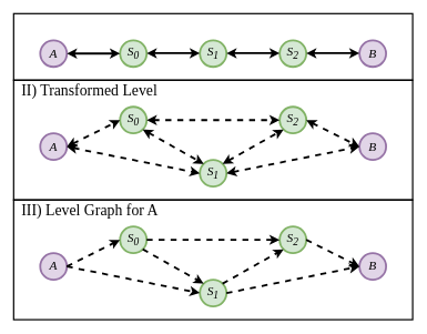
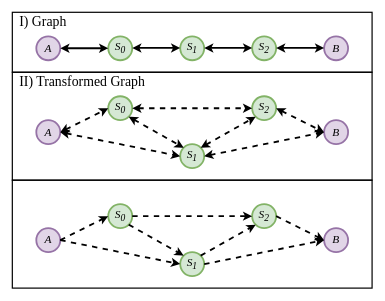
+ <mxCell id="25" value="&lt;font face=&quot;Times New Roman&quot;&gt;I) Graph&lt;/font&gt;" style="text;html=1;align=left;verticalAlign=middle;whiteSpace=wrap;rounded=0;fontSize=23;" vertex="1" parent="1"><mxGeometry x="30" y="20" width="270" height="30" as="geometry" /></mxCell>
- <mxCell id="26" value="&lt;font face=&quot;Times New Roman&quot;&gt;II) Transformed Level&lt;/font&gt;" style="text;html=1;align=left;verticalAlign=middle;whiteSpace=wrap;rounded=0;fontSize=23;" vertex="1" parent="1"><mxGeometry x="30" y="120" width="350" height="30" as="geometry" /></mxCell>
+ <mxCell id="26" value="&lt;font face=&quot;Times New Roman&quot;&gt;II) Transformed Graph&lt;/font&gt;" style="text;html=1;align=left;verticalAlign=middle;whiteSpace=wrap;rounded=0;fontSize=23;" vertex="1" parent="1"><mxGeometry x="30" y="120" width="350" height="30" as="geometry" /></mxCell>
- <mxCell id="40" value="&lt;font face=&quot;Times New Roman&quot;&gt;III) Level Graph for A&lt;/font&gt;" style="text;html=1;align=left;verticalAlign=middle;whiteSpace=wrap;rounded=0;fontSize=23;" vertex="1" parent="1"><mxGeometry x="30" y="300" width="270" height="30" as="geometry" /></mxCell>
